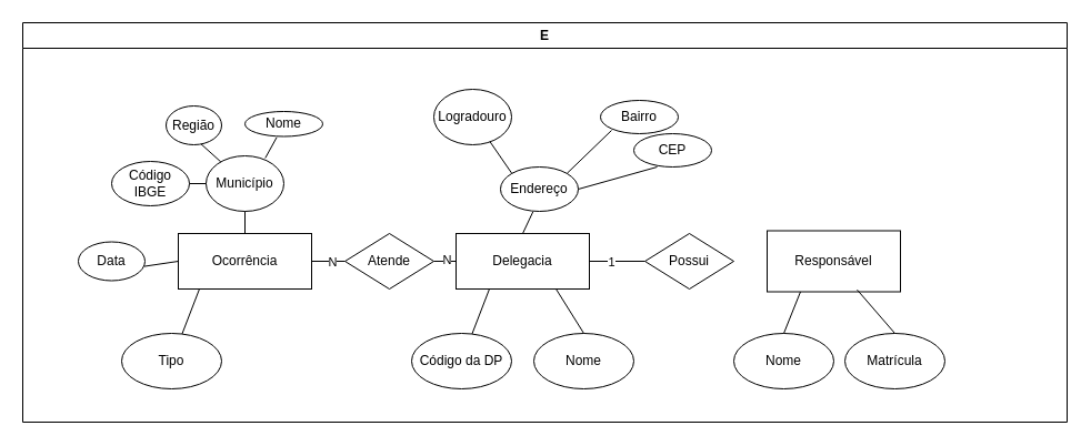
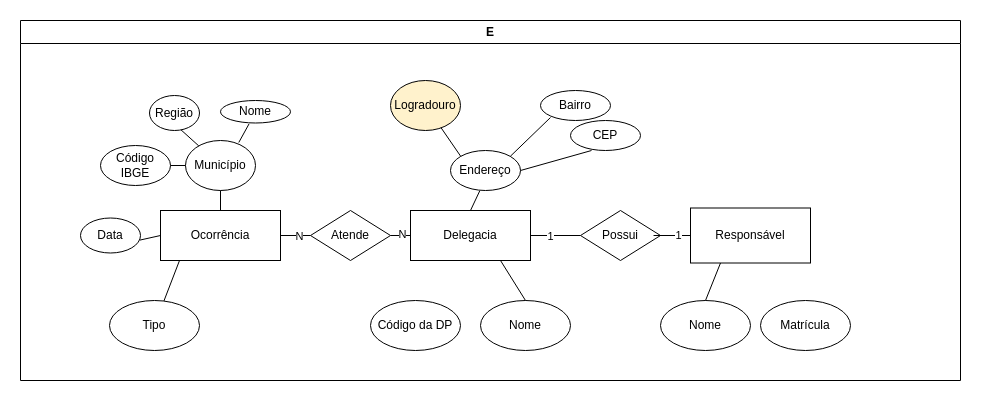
- <mxCell id="10" value="Logradouro" style="ellipse;whiteSpace=wrap;html=1;" vertex="1" parent="2"><mxGeometry x="370" y="60" width="70" height="50" as="geometry" /></mxCell>
+ <mxCell id="10" value="Logradouro" style="ellipse;whiteSpace=wrap;html=1;fillColor=#fff2cc;" vertex="1" parent="2"><mxGeometry x="370" y="60" width="70" height="50" as="geometry" /></mxCell>
- <mxCell id="42" value="Data" style="ellipse;whiteSpace=wrap;html=1;" vertex="1" parent="2"><mxGeometry x="50" y="197.5" width="60" height="35" as="geometry" /></mxCell>
+ <mxCell id="42" value="Data" style="ellipse;whiteSpace=wrap;html=1;" vertex="1" parent="2"><mxGeometry x="60" y="197.5" width="60" height="35" as="geometry" /></mxCell>
+ <mxCell id="20" value="" style="endArrow=none;html=1;rounded=0;entryX=0;entryY=0.5;entryDx=0;entryDy=0;exitX=0.913;exitY=0.5;exitDx=0;exitDy=0;exitPerimeter=0;" edge="1" parent="2" source="16" target="19"><mxGeometry width="50" height="50" relative="1" as="geometry"><mxPoint x="630" y="260" as="sourcePoint" /><mxPoint x="680" y="210" as="targetPoint" /></mxGeometry></mxCell>
+ <mxCell id="21" value="1" style="edgeLabel;html=1;align=center;verticalAlign=middle;resizable=0;points=[];" vertex="1" connectable="0" parent="20"><mxGeometry x="0.322" y="1" relative="1" as="geometry"><mxPoint as="offset" /></mxGeometry></mxCell>
- <mxCell id="5" value="" style="endArrow=none;html=1;rounded=0;entryX=0.25;entryY=1;entryDx=0;entryDy=0;" edge="1" parent="2" source="4" target="3"><mxGeometry width="50" height="50" relative="1" as="geometry"><mxPoint x="340" y="290" as="sourcePoint" /><mxPoint x="390" y="240" as="targetPoint" /></mxGeometry></mxCell>
- <mxCell id="25" value="" style="endArrow=none;html=1;rounded=0;exitX=0.5;exitY=0;exitDx=0;exitDy=0;entryX=0.675;entryY=0.967;entryDx=0;entryDy=0;entryPerimeter=0;" edge="1" parent="2" source="24" target="19"><mxGeometry width="50" height="50" relative="1" as="geometry"><mxPoint x="780" y="280" as="sourcePoint" /><mxPoint x="800" y="245" as="targetPoint" /></mxGeometry></mxCell>
